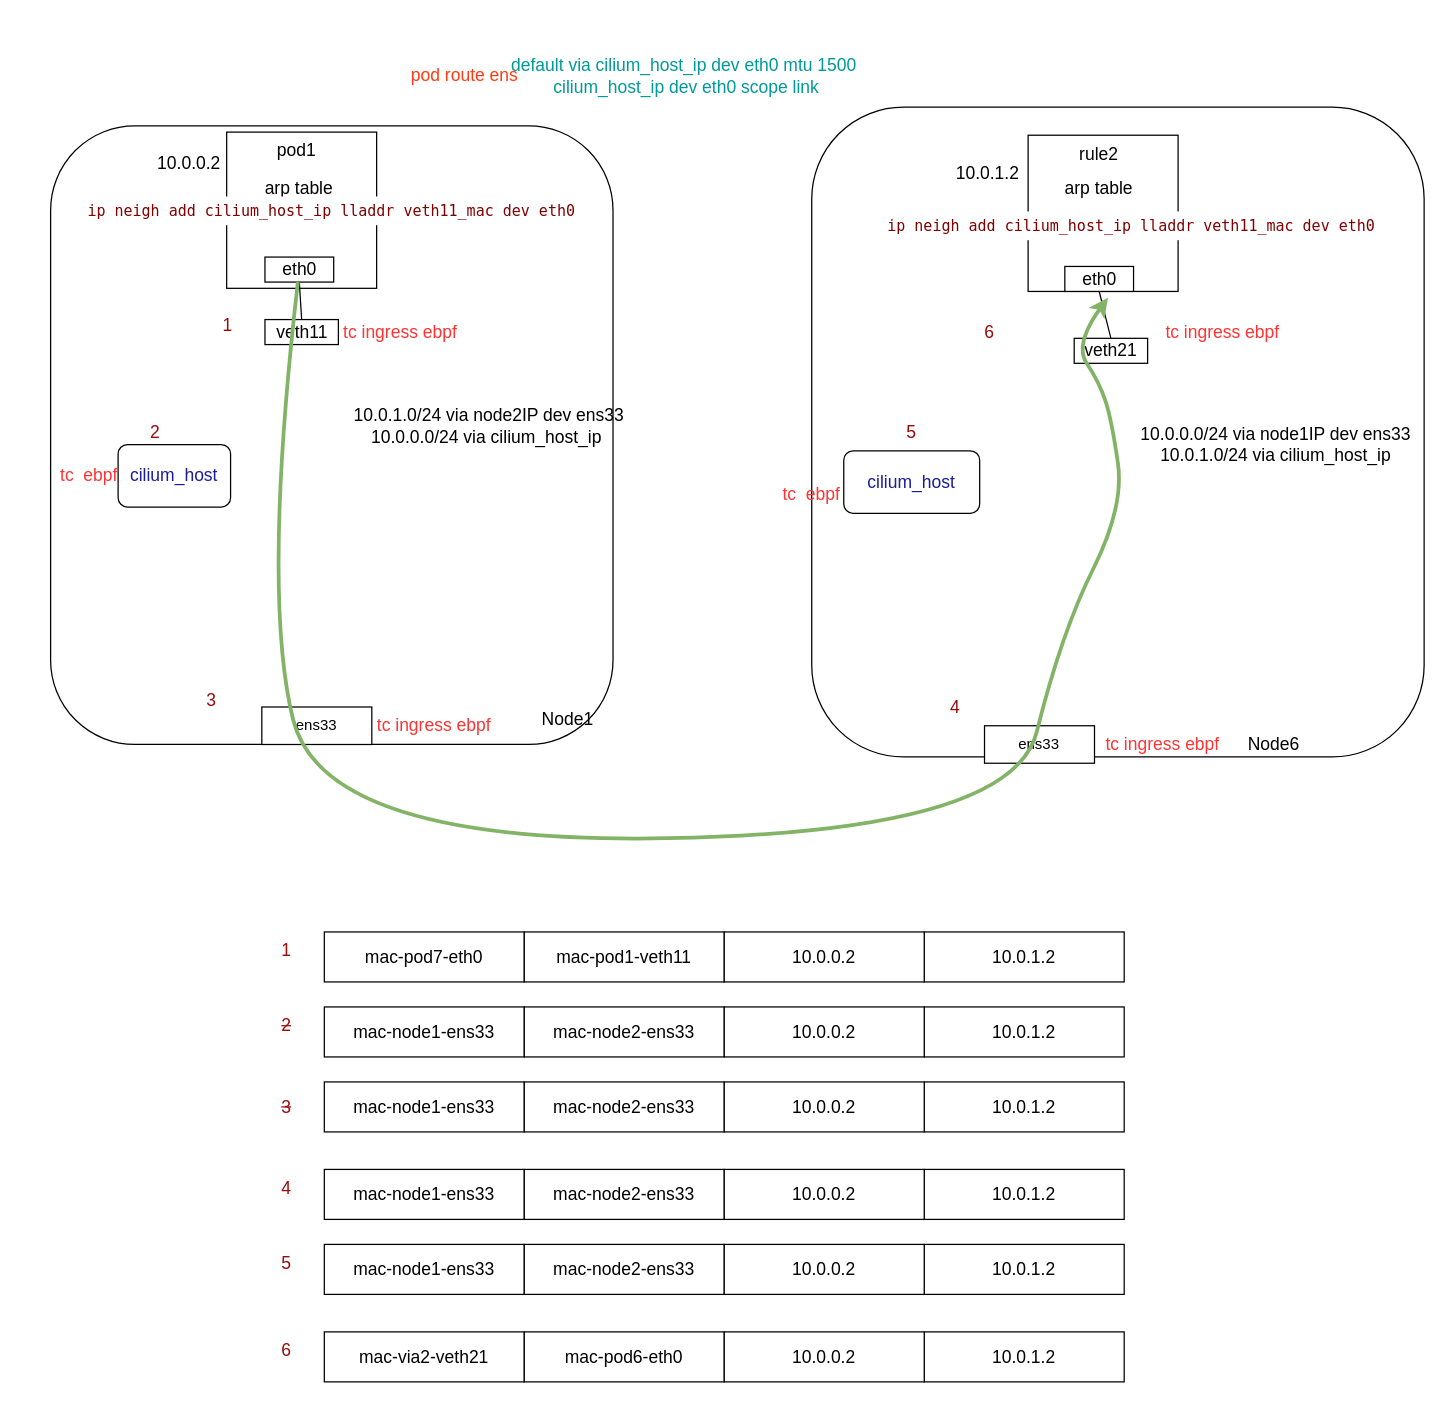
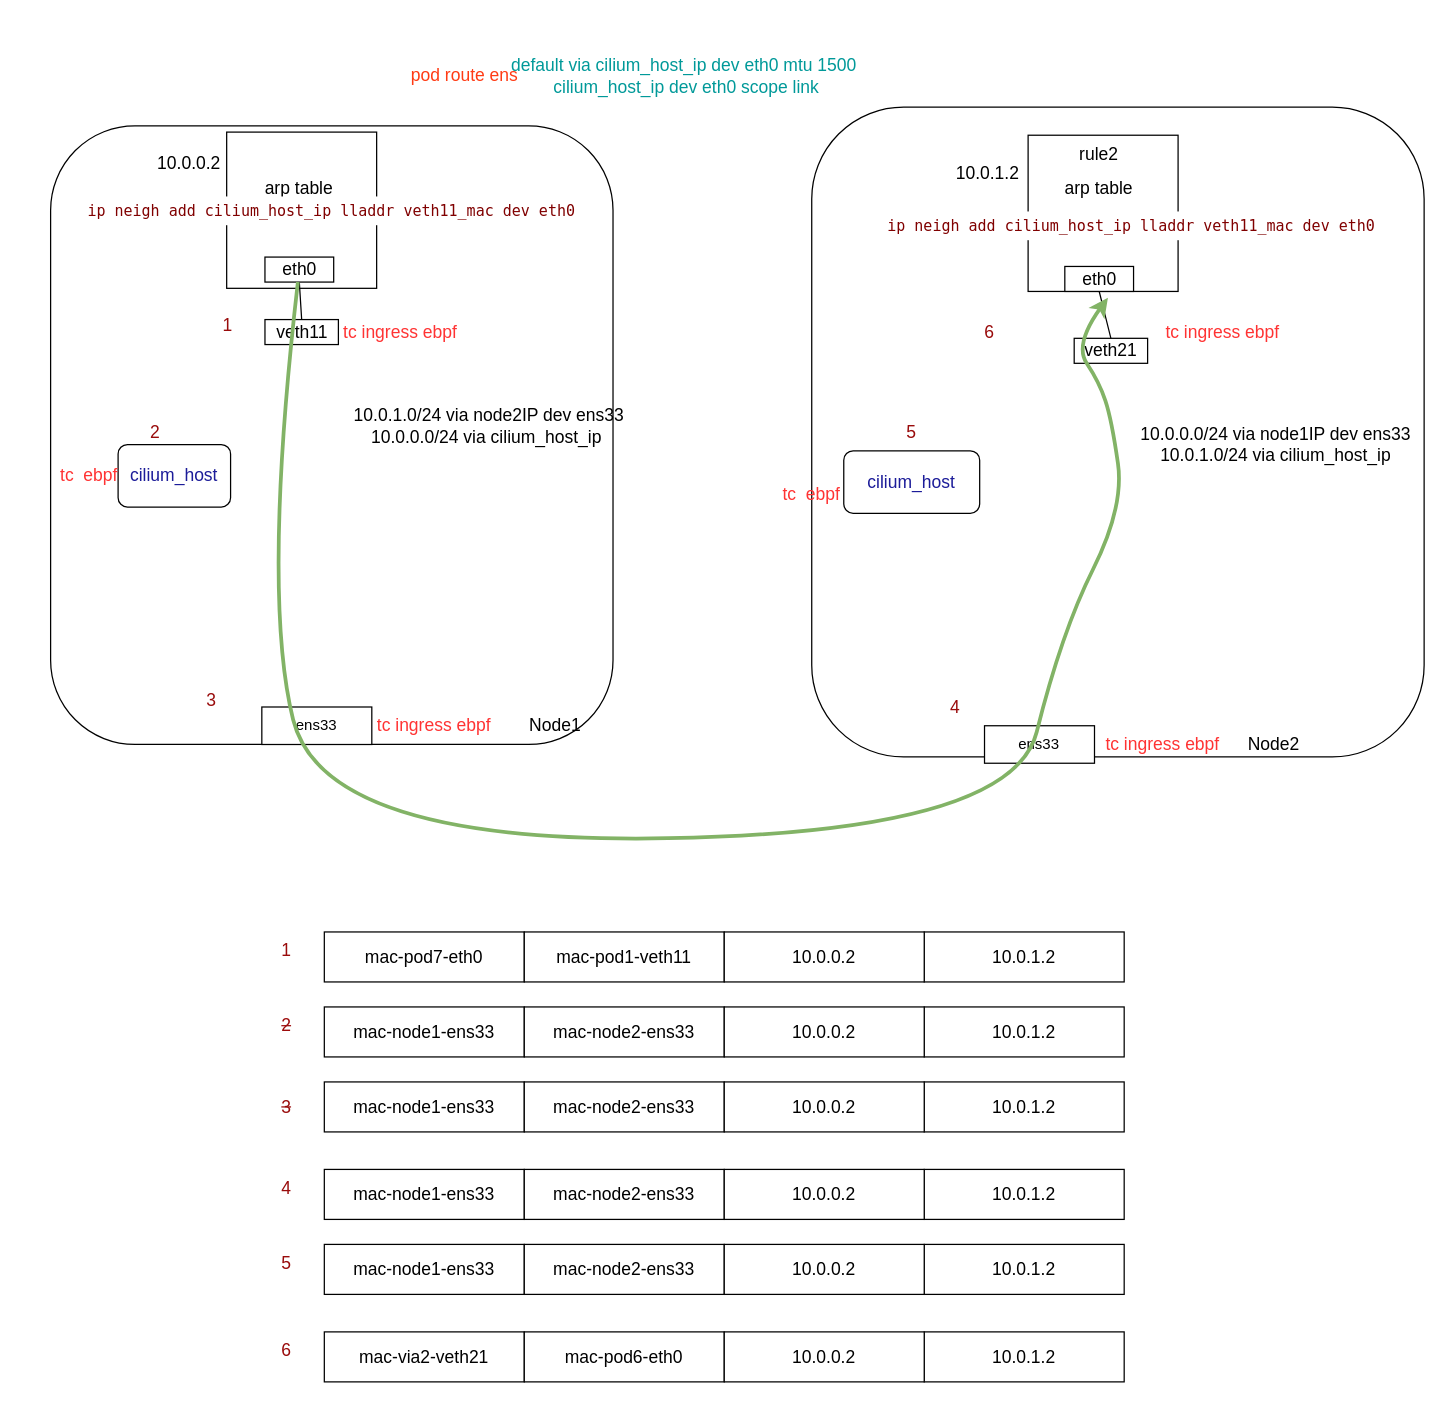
- <mxCell id="4" value="pod1" style="text;html=1;strokeColor=none;fillColor=none;align=center;verticalAlign=middle;whiteSpace=wrap;rounded=0;fontSize=14;" parent="1" vertex="1"><mxGeometry x="206.5" y="105" width="60" height="30" as="geometry" /></mxCell>
- <mxCell id="10" value="Node1" style="text;html=1;strokeColor=none;fillColor=none;align=center;verticalAlign=middle;whiteSpace=wrap;rounded=0;fontSize=14;" parent="1" vertex="1"><mxGeometry x="424" y="560" width="60" height="30" as="geometry" /></mxCell>
+ <mxCell id="10" value="Node1" style="text;html=1;strokeColor=none;fillColor=none;align=center;verticalAlign=middle;whiteSpace=wrap;rounded=0;fontSize=14;" parent="1" vertex="1"><mxGeometry x="414" y="565" width="60" height="30" as="geometry" /></mxCell>
- <mxCell id="20" value="Node6" style="text;html=1;strokeColor=none;fillColor=none;align=center;verticalAlign=middle;whiteSpace=wrap;rounded=0;fontSize=14;" parent="1" vertex="1"><mxGeometry x="989" y="580" width="60" height="30" as="geometry" /></mxCell>
+ <mxCell id="20" value="Node2" style="text;html=1;strokeColor=none;fillColor=none;align=center;verticalAlign=middle;whiteSpace=wrap;rounded=0;fontSize=14;" parent="1" vertex="1"><mxGeometry x="989" y="580" width="60" height="30" as="geometry" /></mxCell>
